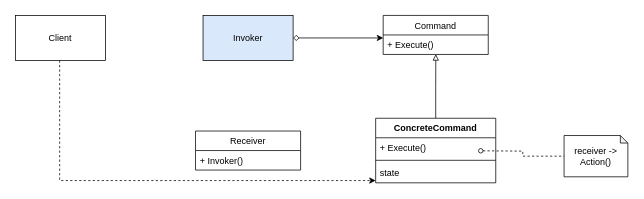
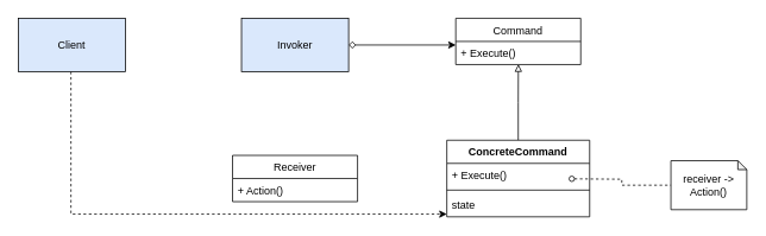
- <mxCell id="3" value="Client" style="rounded=0;whiteSpace=wrap;html=1;" vertex="1" parent="1"><mxGeometry x="20" y="20" width="120" height="60" as="geometry" /></mxCell>
+ <mxCell id="3" value="Client" style="rounded=0;whiteSpace=wrap;html=1;fillColor=#dae8fc;" vertex="1" parent="1"><mxGeometry x="20" y="20" width="120" height="60" as="geometry" /></mxCell>
- <mxCell id="7" value="+ Invoker()" style="text;strokeColor=none;fillColor=none;align=left;verticalAlign=top;spacingLeft=4;spacingRight=4;overflow=hidden;rotatable=0;points=[[0,0.5],[1,0.5]];portConstraint=eastwest;" vertex="1" parent="6"><mxGeometry y="26" width="140" height="26" as="geometry" /></mxCell>
+ <mxCell id="7" value="+ Action()" style="text;strokeColor=none;fillColor=none;align=left;verticalAlign=top;spacingLeft=4;spacingRight=4;overflow=hidden;rotatable=0;points=[[0,0.5],[1,0.5]];portConstraint=eastwest;" vertex="1" parent="6"><mxGeometry y="26" width="140" height="26" as="geometry" /></mxCell>
